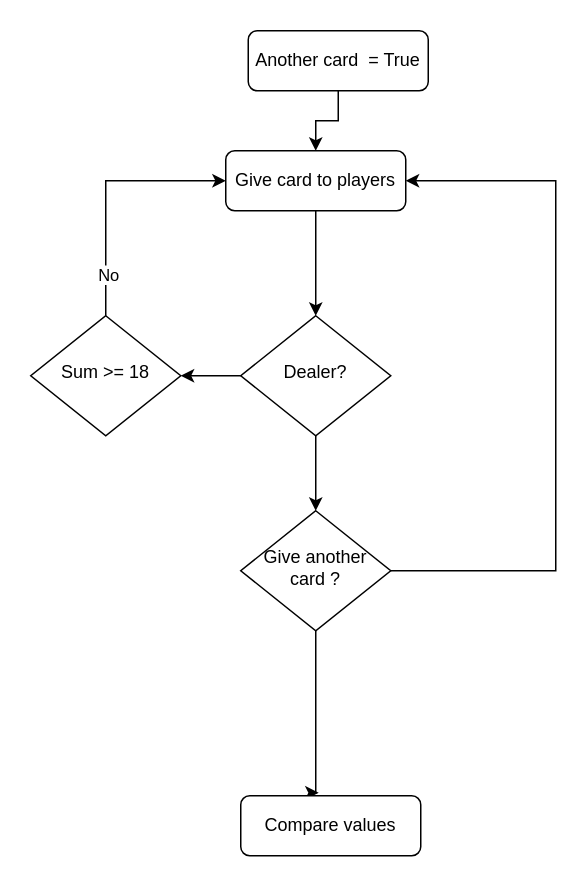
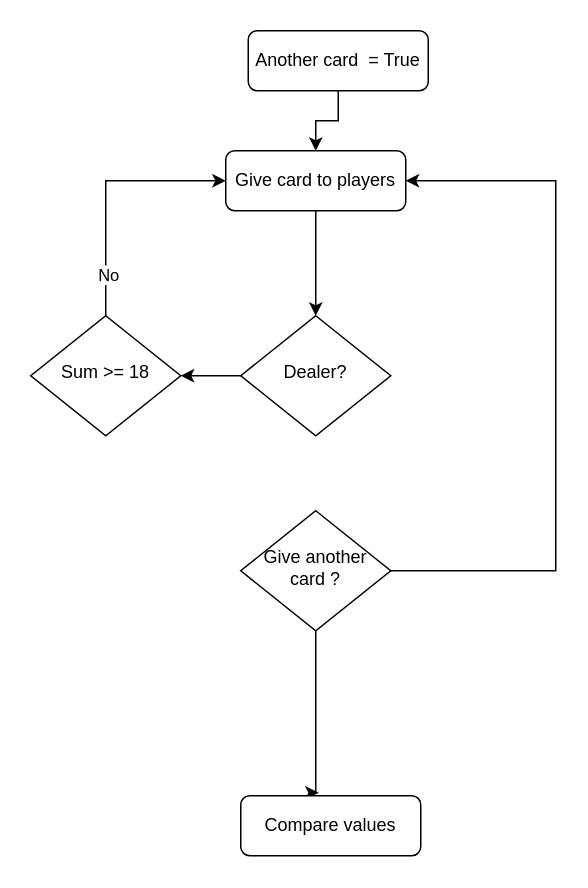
- <mxCell id="9" value="" style="edgeStyle=orthogonalEdgeStyle;rounded=0;orthogonalLoop=1;jettySize=auto;html=1;" edge="1" parent="1" source="11" target="6"><mxGeometry relative="1" as="geometry" /></mxCell>
